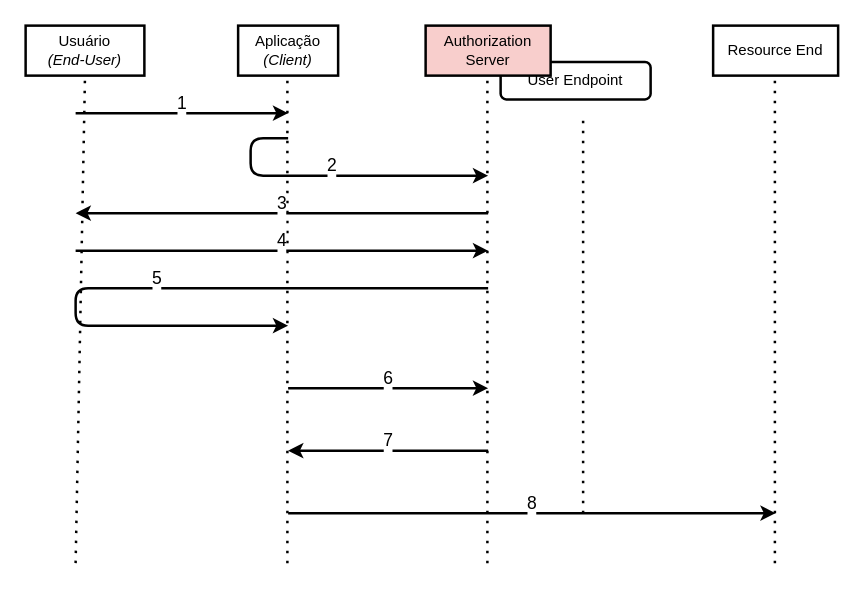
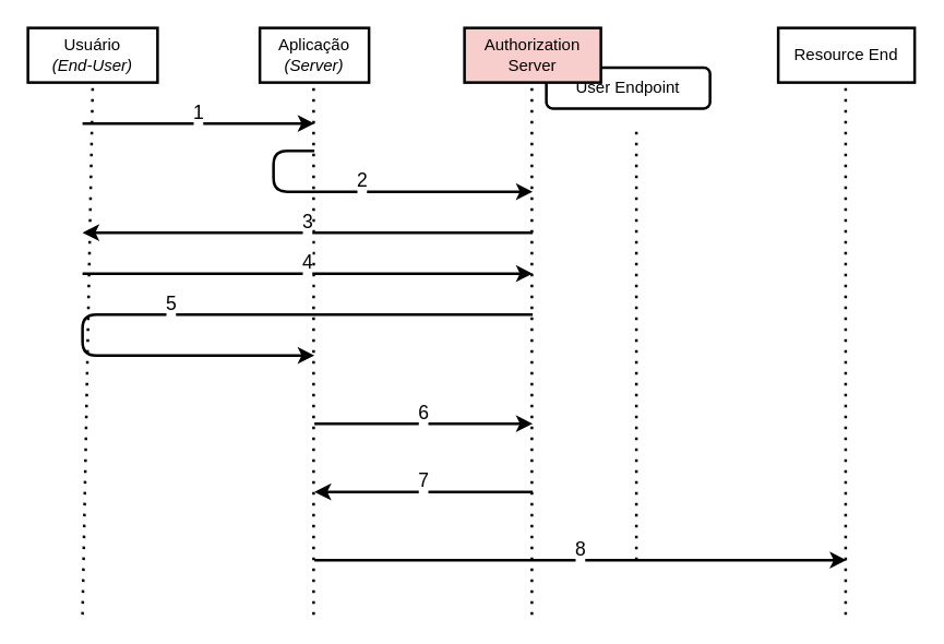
- <mxCell id="4" value="Aplicação&lt;br&gt;&lt;i&gt;(Client)&lt;/i&gt;" style="rounded=0;whiteSpace=wrap;html=1;strokeWidth=2;" vertex="1" parent="1"><mxGeometry x="190" y="20" width="80" height="40" as="geometry" /></mxCell>
+ <mxCell id="4" value="Aplicação&lt;br&gt;&lt;i&gt;(Server)&lt;/i&gt;" style="rounded=0;whiteSpace=wrap;html=1;strokeWidth=2;" vertex="1" parent="1"><mxGeometry x="190" y="20" width="80" height="40" as="geometry" /></mxCell>
